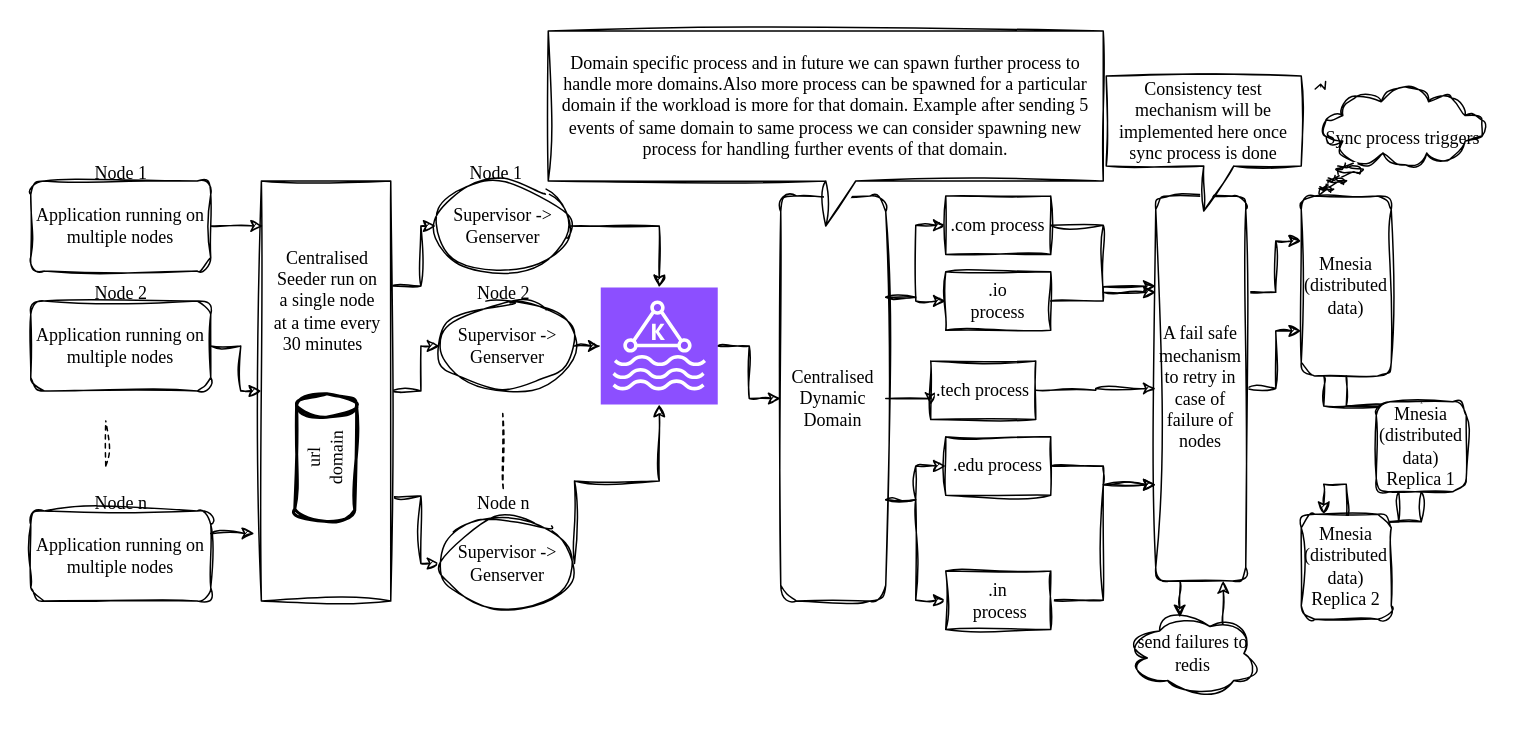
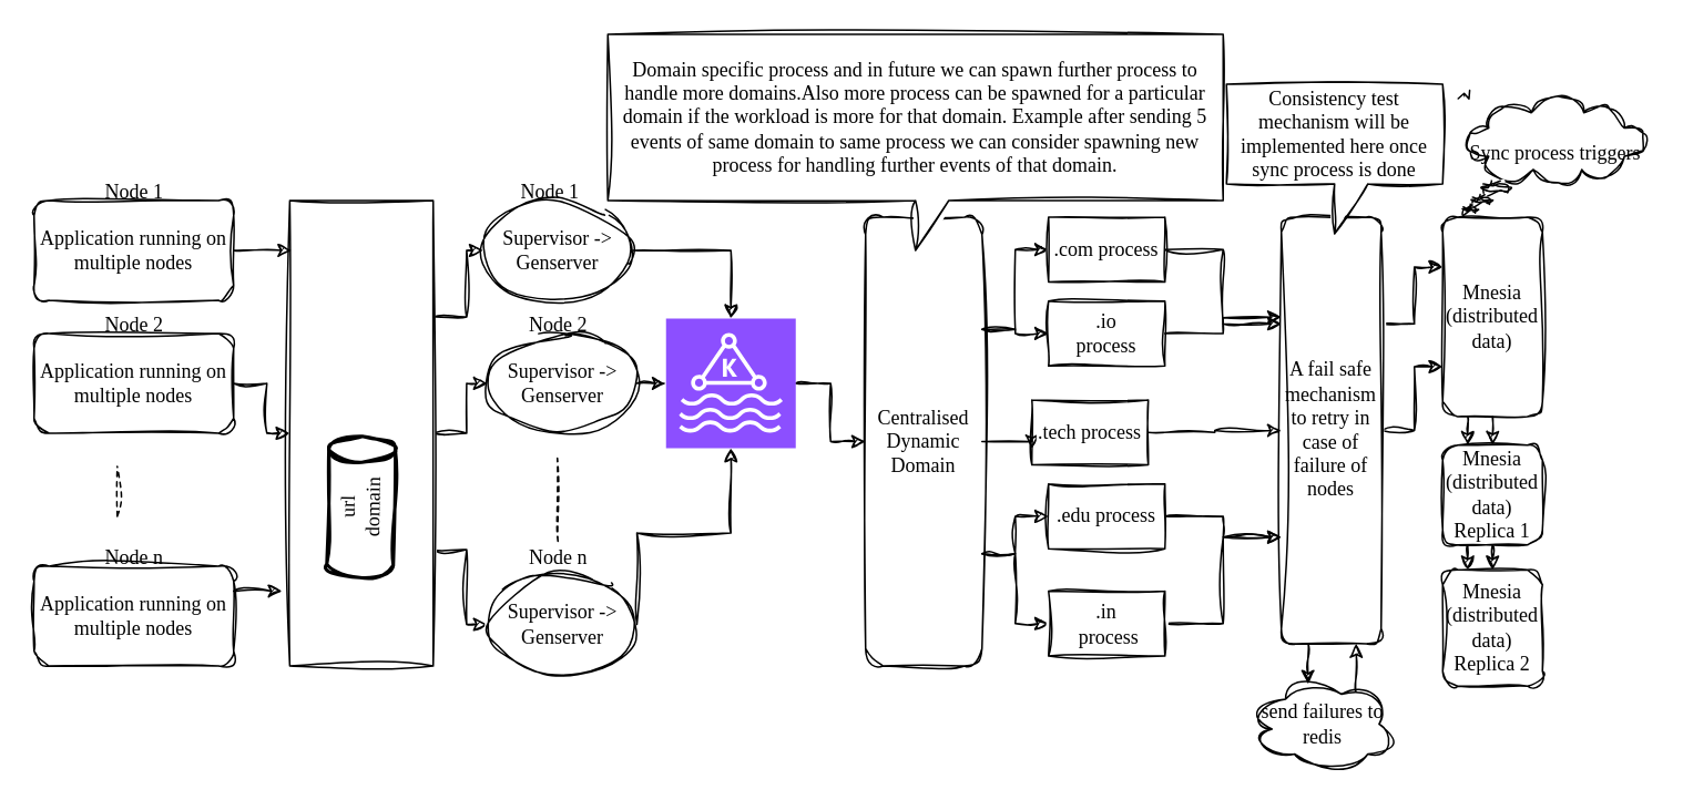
- <mxCell id="24" value="Centralised Seeder run on a single node at a time every 30 minutes&amp;nbsp;&amp;nbsp;" style="text;html=1;align=center;verticalAlign=middle;whiteSpace=wrap;rounded=0;fontFamily=Architects Daughter;fontSource=https%3A%2F%2Ffonts.googleapis.com%2Fcss%3Ffamily%3DArchitects%2BDaughter;" vertex="1" parent="1"><mxGeometry x="180" y="140" width="76" height="120" as="geometry" /></mxCell>
- <mxCell id="18" value="Mnesia&lt;br&gt;(distributed data) Replica 1" style="rounded=1;whiteSpace=wrap;html=1;sketch=1;hachureGap=4;jiggle=2;curveFitting=1;fontFamily=Architects Daughter;fontSource=https%3A%2F%2Ffonts.googleapis.com%2Fcss%3Ffamily%3DArchitects%2BDaughter;direction=south;" parent="1" vertex="1"><mxGeometry x="917" y="267.17" width="60" height="60" as="geometry" /></mxCell>
+ <mxCell id="18" value="Mnesia&lt;br&gt;(distributed data) Replica 1" style="rounded=1;whiteSpace=wrap;html=1;sketch=1;hachureGap=4;jiggle=2;curveFitting=1;fontFamily=Architects Daughter;fontSource=https%3A%2F%2Ffonts.googleapis.com%2Fcss%3Ffamily%3DArchitects%2BDaughter;direction=south;" parent="1" vertex="1"><mxGeometry x="867" y="267.17" width="60" height="60" as="geometry" /></mxCell>
- <mxCell id="60" value=".in&lt;br&gt;&amp;nbsp;process" style="rounded=0;whiteSpace=wrap;html=1;sketch=1;hachureGap=4;jiggle=2;curveFitting=1;fontFamily=Architects Daughter;fontSource=https%3A%2F%2Ffonts.googleapis.com%2Fcss%3Ffamily%3DArchitects%2BDaughter;" vertex="1" parent="1"><mxGeometry x="630" y="380" width="70" height="39" as="geometry" /></mxCell>
+ <mxCell id="60" value=".in&lt;br&gt;&amp;nbsp;process" style="rounded=0;whiteSpace=wrap;html=1;sketch=1;hachureGap=4;jiggle=2;curveFitting=1;fontFamily=Architects Daughter;fontSource=https%3A%2F%2Ffonts.googleapis.com%2Fcss%3Ffamily%3DArchitects%2BDaughter;" vertex="1" parent="1"><mxGeometry x="630" y="355" width="70" height="39" as="geometry" /></mxCell>
